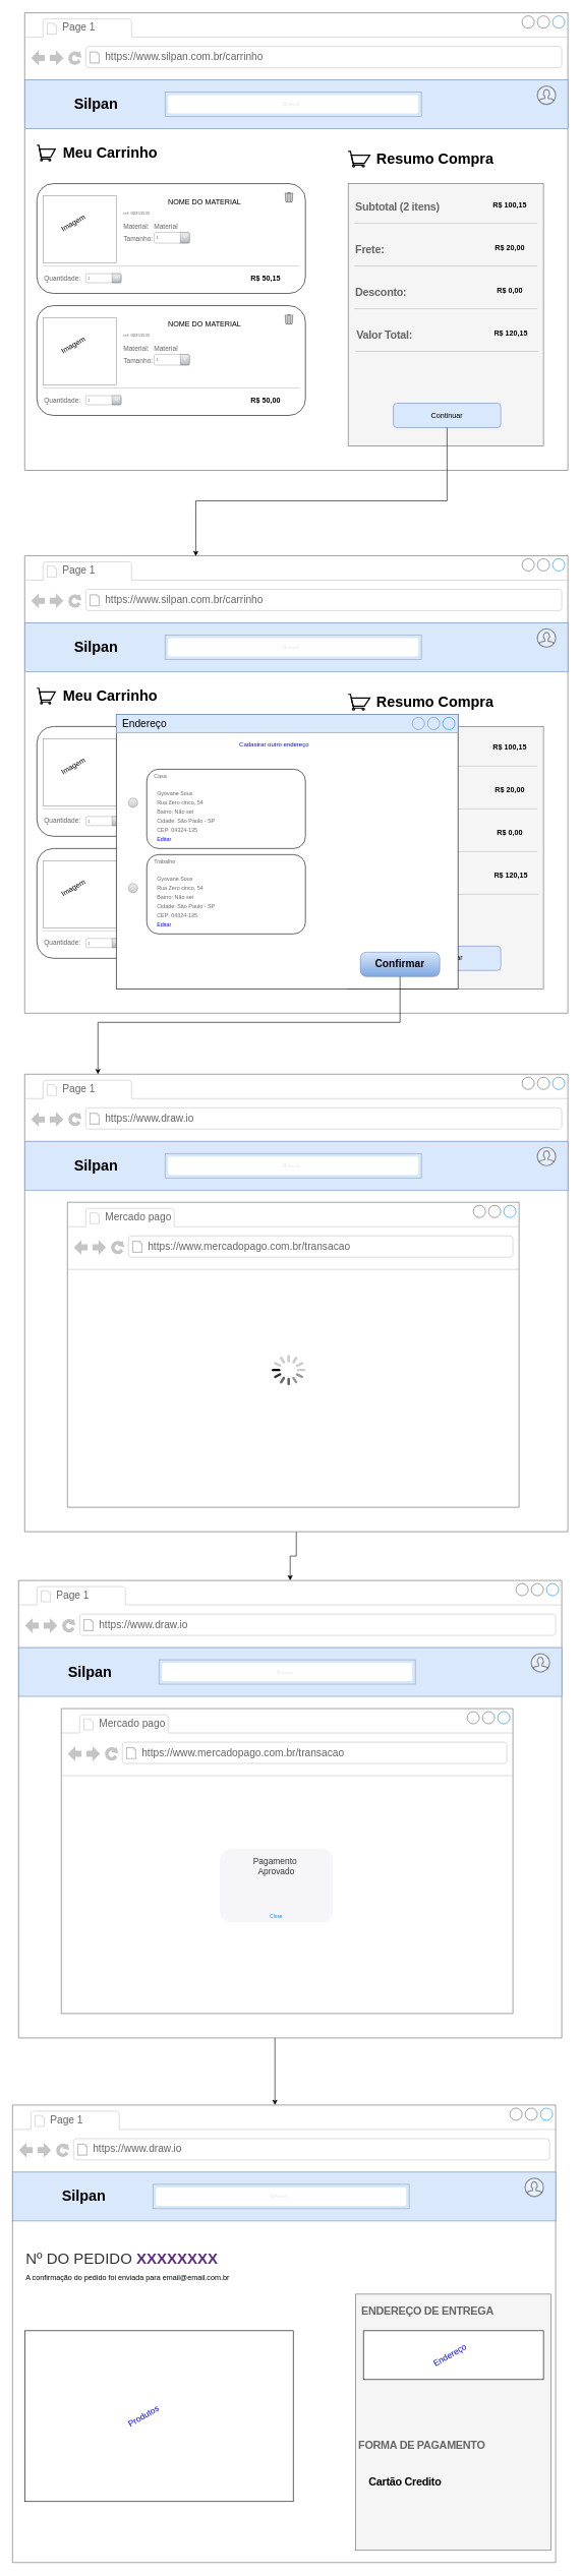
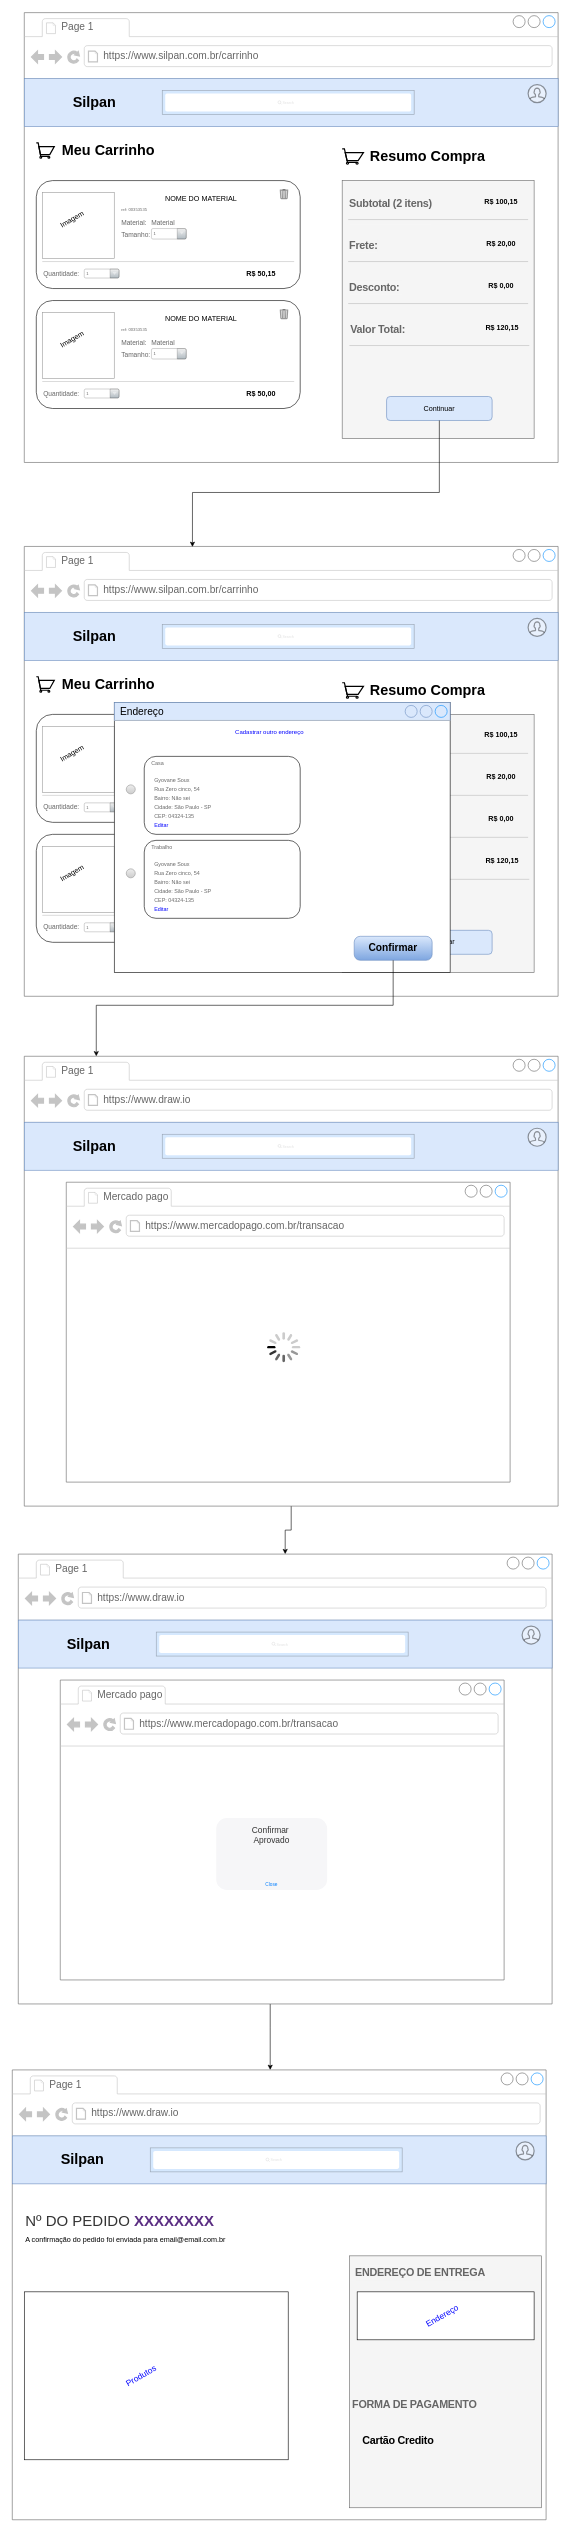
- <mxCell id="186" value="Pagamento &#10;Aprovado" style="shape=rect;rounded=1;strokeColor=none;fillColor=#F6F6F8;gradientColor=none;shadow=0;glass=0;dashed=1;fontFamily=Helvetica;fontSize=14;fontColor=#333333;align=center;html=0;verticalAlign=top;whiteSpace=wrap;spacing=8;spacingTop=0;" vertex="1" parent="183"><mxGeometry x="260" y="230" width="185" height="120" as="geometry" /></mxCell>
+ <mxCell id="186" value="Confirmar &#10;Aprovado" style="shape=rect;rounded=1;strokeColor=none;fillColor=#F6F6F8;gradientColor=none;shadow=0;glass=0;dashed=1;fontFamily=Helvetica;fontSize=14;fontColor=#333333;align=center;html=0;verticalAlign=top;whiteSpace=wrap;spacing=8;spacingTop=0;" vertex="1" parent="183"><mxGeometry x="260" y="230" width="185" height="120" as="geometry" /></mxCell>
